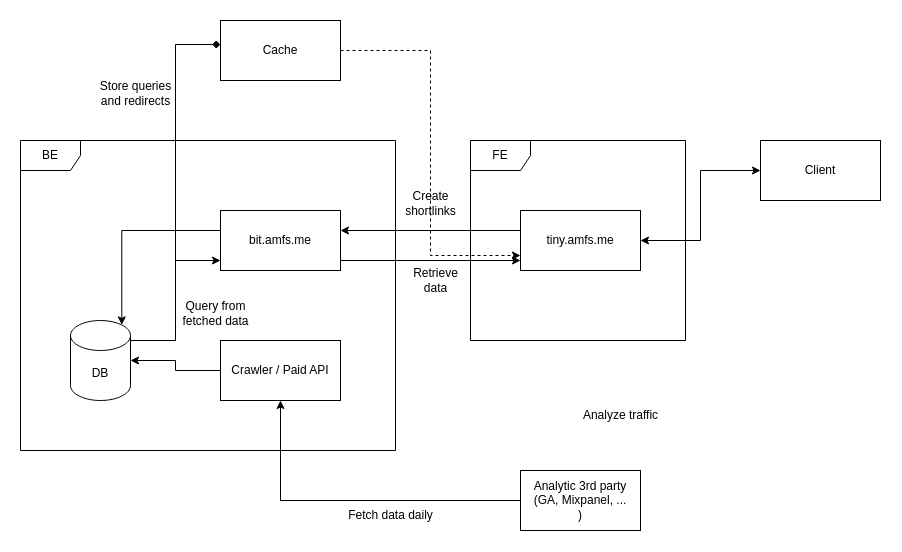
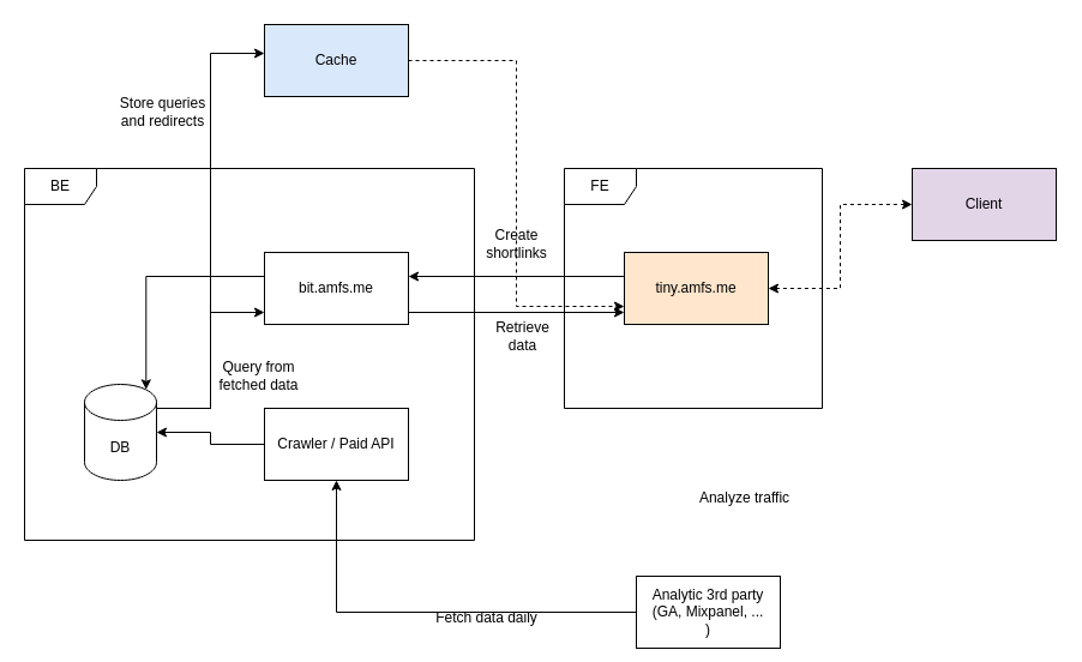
- <mxCell id="9" style="edgeStyle=orthogonalEdgeStyle;rounded=0;orthogonalLoop=1;jettySize=auto;html=1;entryX=0;entryY=0.4;entryDx=0;entryDy=0;entryPerimeter=0;endArrow=diamond;" edge="1" parent="1" source="10" target="24"><mxGeometry relative="1" as="geometry"><Array as="points"><mxPoint x="175" y="340" /><mxPoint x="175" y="44" /></Array></mxGeometry></mxCell>
+ <mxCell id="9" style="edgeStyle=orthogonalEdgeStyle;rounded=0;orthogonalLoop=1;jettySize=auto;html=1;entryX=0;entryY=0.4;entryDx=0;entryDy=0;entryPerimeter=0;" edge="1" parent="1" source="10" target="24"><mxGeometry relative="1" as="geometry"><Array as="points"><mxPoint x="175" y="340" /><mxPoint x="175" y="44" /></Array></mxGeometry></mxCell>
- <mxCell id="24" value="Cache" style="rounded=0;whiteSpace=wrap;html=1;" parent="1" vertex="1"><mxGeometry x="220" y="20" width="120" height="60" as="geometry" /></mxCell>
+ <mxCell id="24" value="Cache" style="rounded=0;whiteSpace=wrap;html=1;fillColor=#dae8fc;" parent="1" vertex="1"><mxGeometry x="220" y="20" width="120" height="60" as="geometry" /></mxCell>
- <mxCell id="11" value="Client" style="rounded=0;whiteSpace=wrap;html=1;" parent="1" vertex="1"><mxGeometry x="760" y="140" width="120" height="60" as="geometry" /></mxCell>
+ <mxCell id="11" value="Client" style="rounded=0;whiteSpace=wrap;html=1;fillColor=#e1d5e7;" parent="1" vertex="1"><mxGeometry x="760" y="140" width="120" height="60" as="geometry" /></mxCell>
- <mxCell id="16" style="edgeStyle=orthogonalEdgeStyle;rounded=0;orthogonalLoop=1;jettySize=auto;html=1;entryX=0;entryY=0.5;entryDx=0;entryDy=0;startArrow=classic;startFill=1;" parent="1" source="17" target="11" edge="1"><mxGeometry relative="1" as="geometry" /></mxCell>
+ <mxCell id="16" style="edgeStyle=orthogonalEdgeStyle;rounded=0;orthogonalLoop=1;jettySize=auto;html=1;entryX=0;entryY=0.5;entryDx=0;entryDy=0;startArrow=classic;startFill=1;dashed=1;" parent="1" source="17" target="11" edge="1"><mxGeometry relative="1" as="geometry" /></mxCell>
- <mxCell id="17" value="tiny.amfs.me" style="rounded=0;whiteSpace=wrap;html=1;" parent="1" vertex="1"><mxGeometry x="520" y="210" width="120" height="60" as="geometry" /></mxCell>
+ <mxCell id="17" value="tiny.amfs.me" style="rounded=0;whiteSpace=wrap;html=1;fillColor=#ffe6cc;" parent="1" vertex="1"><mxGeometry x="520" y="210" width="120" height="60" as="geometry" /></mxCell>
- <mxCell id="13" value="Analytic 3rd party (GA, Mixpanel, ...&lt;br&gt;)" style="rounded=0;whiteSpace=wrap;html=1;" parent="1" vertex="1"><mxGeometry x="520" y="470" width="120" height="60" as="geometry" /></mxCell>
+ <mxCell id="13" value="Analytic 3rd party (GA, Mixpanel, ...&lt;br&gt;)" style="rounded=0;whiteSpace=wrap;html=1;" parent="1" vertex="1"><mxGeometry x="530" y="480" width="120" height="60" as="geometry" /></mxCell>
- <mxCell id="19" value="Fetch data daily" style="text;html=1;align=center;verticalAlign=middle;resizable=0;points=[];autosize=1;strokeColor=none;fillColor=none;" parent="1" vertex="1"><mxGeometry x="335" y="500" width="110" height="30" as="geometry" /></mxCell>
+ <mxCell id="19" value="Fetch data daily" style="text;html=1;align=center;verticalAlign=middle;resizable=0;points=[];autosize=1;strokeColor=none;fillColor=none;" parent="1" vertex="1"><mxGeometry x="350" y="500" width="110" height="30" as="geometry" /></mxCell>
